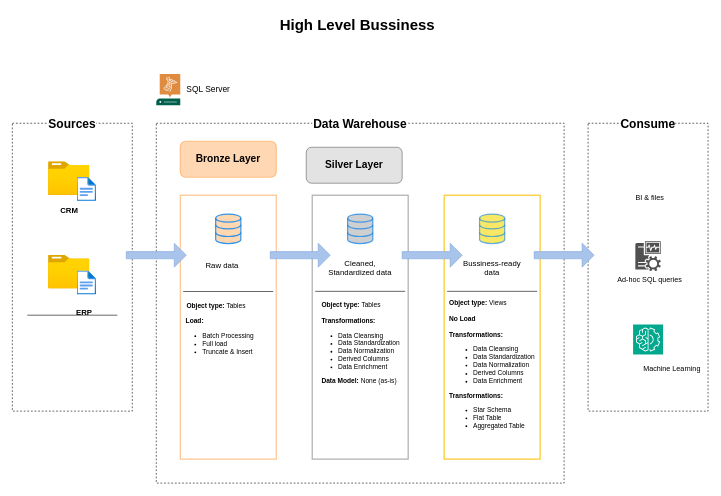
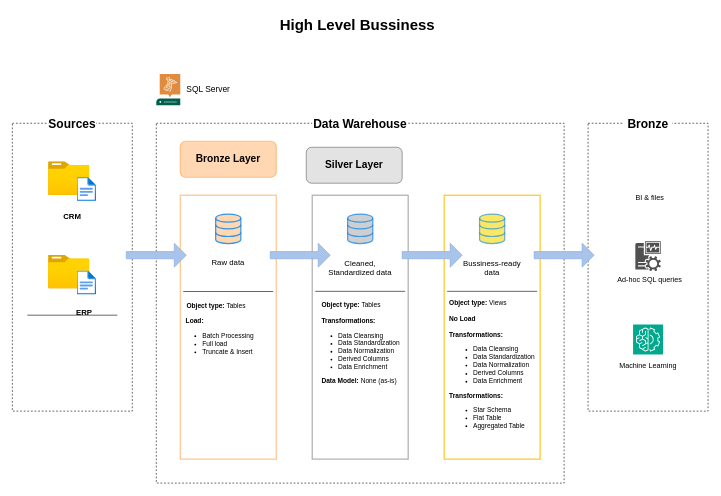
- <mxCell id="8" value="&lt;b&gt;Consume&lt;/b&gt;" style="rounded=0;whiteSpace=wrap;html=1;fontSize=20;strokeColor=none;fillColor=default;" vertex="1" parent="1"><mxGeometry x="1040" y="175" width="80" height="60" as="geometry" /></mxCell>
+ <mxCell id="8" value="&lt;b&gt;Bronze&lt;/b&gt;" style="rounded=0;whiteSpace=wrap;html=1;fontSize=20;strokeColor=none;fillColor=default;" vertex="1" parent="1"><mxGeometry x="1040" y="175" width="80" height="60" as="geometry" /></mxCell>
- <mxCell id="16" value="CRM" style="text;html=1;align=center;verticalAlign=middle;whiteSpace=wrap;rounded=0;fontSize=13;fontStyle=1" vertex="1" parent="1"><mxGeometry x="84.5" y="335" width="60" height="30" as="geometry" /></mxCell>
+ <mxCell id="16" value="CRM" style="text;html=1;align=center;verticalAlign=middle;whiteSpace=wrap;rounded=0;fontSize=13;fontStyle=1" vertex="1" parent="1"><mxGeometry x="89.5" y="345" width="60" height="30" as="geometry" /></mxCell>
- <mxCell id="28" value="&lt;font style=&quot;font-size: 13px;&quot;&gt;Raw data&lt;/font&gt;" style="text;html=1;align=center;verticalAlign=middle;whiteSpace=wrap;rounded=0;" vertex="1" parent="1"><mxGeometry x="340" y="426.55" width="60" height="30" as="geometry" /></mxCell>
+ <mxCell id="28" value="&lt;font style=&quot;font-size: 13px;&quot;&gt;Raw data&lt;/font&gt;" style="text;html=1;align=center;verticalAlign=middle;whiteSpace=wrap;rounded=0;" vertex="1" parent="1"><mxGeometry x="350" y="421.55" width="60" height="30" as="geometry" /></mxCell>
- <mxCell id="42" value="Machine Learning" style="text;html=1;align=center;verticalAlign=middle;whiteSpace=wrap;rounded=0;" vertex="1" parent="1"><mxGeometry x="1070" y="600" width="100" height="30" as="geometry" /></mxCell>
+ <mxCell id="42" value="Machine Learning" style="text;html=1;align=center;verticalAlign=middle;whiteSpace=wrap;rounded=0;" vertex="1" parent="1"><mxGeometry x="1030" y="595" width="100" height="30" as="geometry" /></mxCell>
